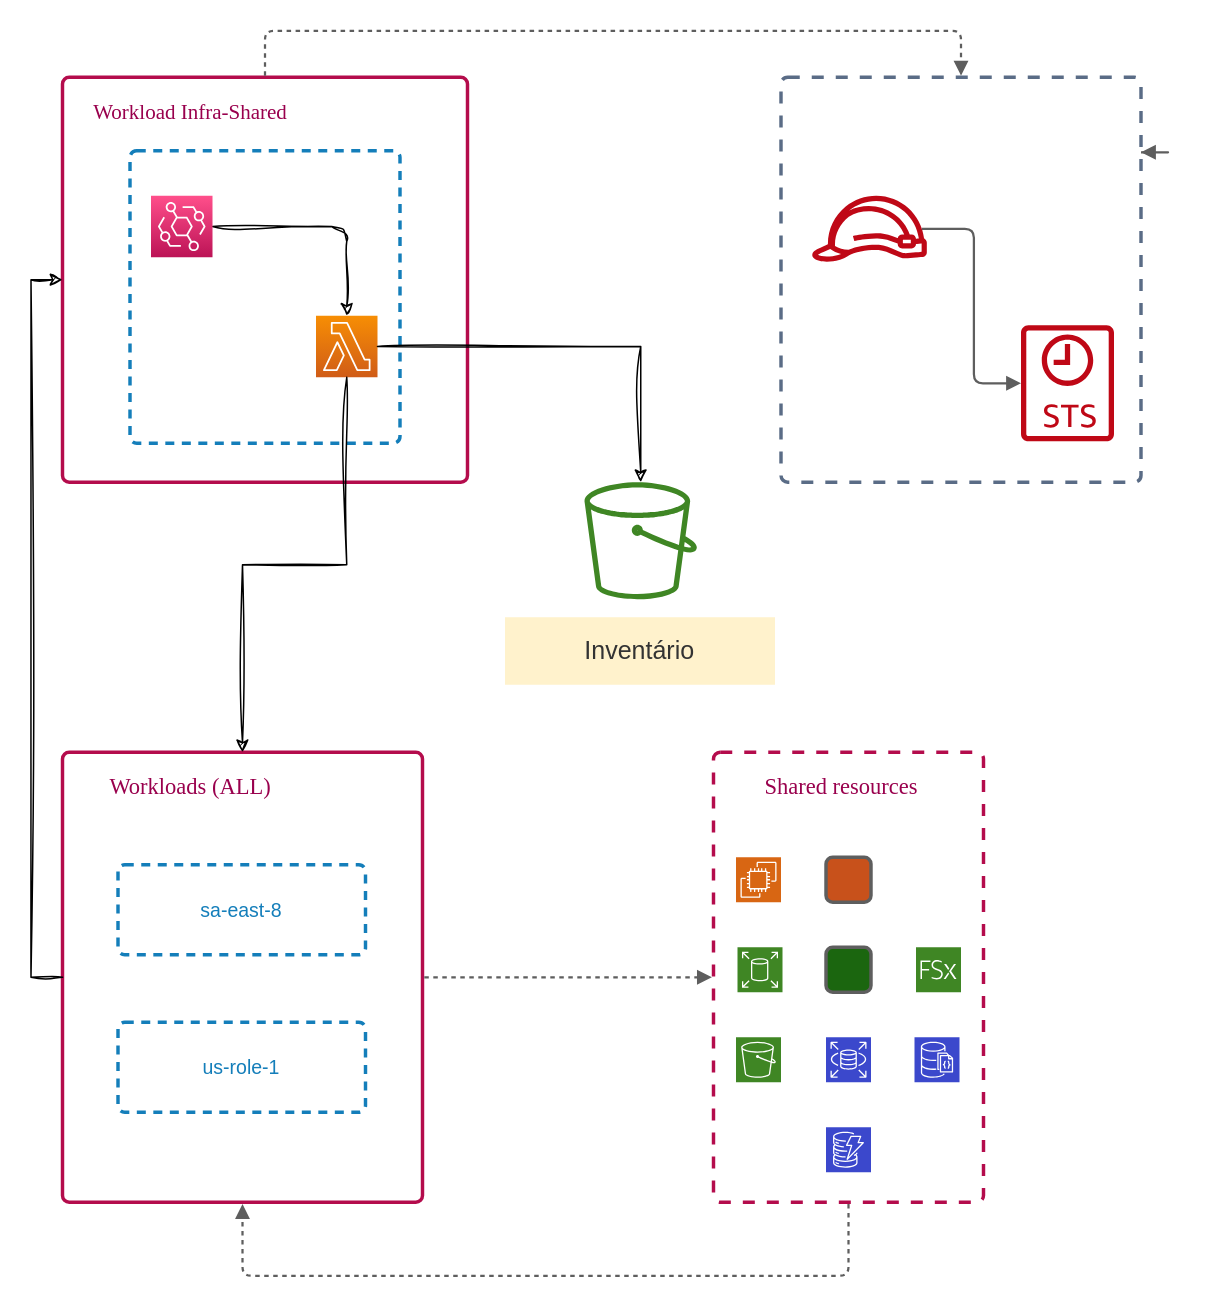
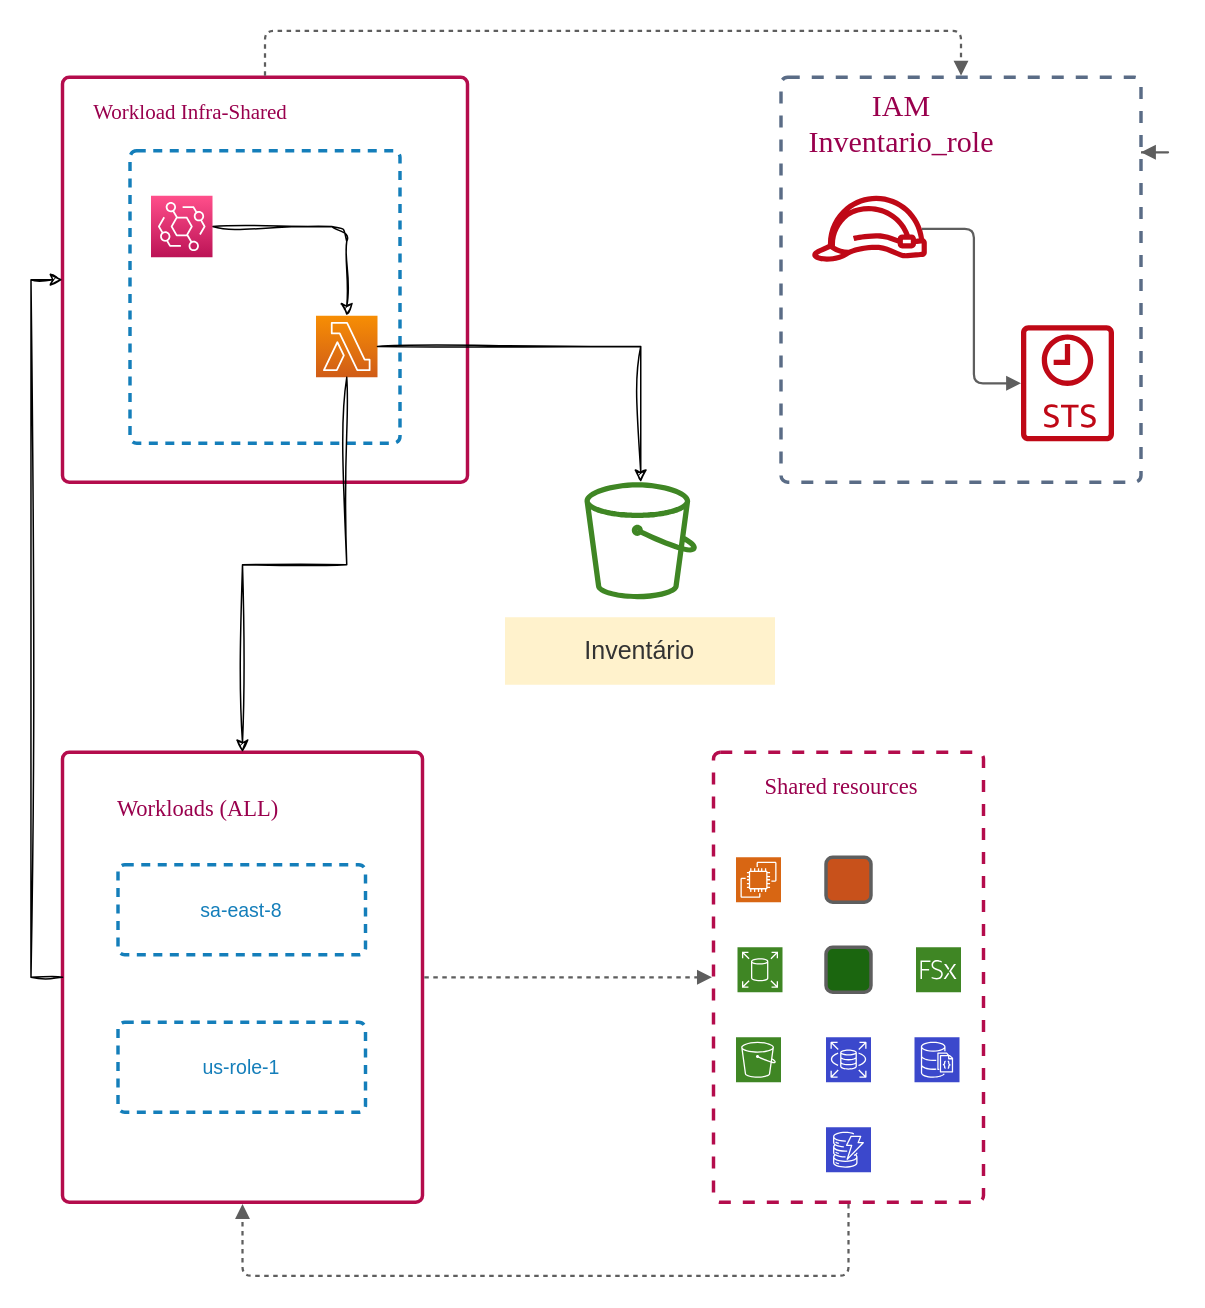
+ <mxCell id="13" value="&lt;font color=&quot;#99004d&quot; style=&quot;&quot;&gt;&lt;font style=&quot;font-size: 20px;&quot;&gt;IAM&lt;/font&gt;&lt;br&gt;&lt;font style=&quot;font-size: 20px;&quot;&gt;Inventario_role&lt;/font&gt;&lt;/font&gt;" style="text;html=1;align=center;verticalAlign=middle;resizable=0;points=[];autosize=1;strokeColor=none;fillColor=none;fontSize=20;fontFamily=Architects Daughter;" vertex="1" parent="12"><mxGeometry width="160" height="60" as="geometry" /></mxCell>
- <mxCell id="9" value="&lt;font color=&quot;#99004d&quot; style=&quot;font-size: 15px;&quot;&gt;Workloads (ALL)&lt;/font&gt;" style="text;html=1;align=center;verticalAlign=middle;resizable=0;points=[];autosize=1;strokeColor=none;fillColor=none;fontSize=20;fontFamily=Architects Daughter;" vertex="1" parent="8"><mxGeometry x="15" width="140" height="40" as="geometry" /></mxCell>
+ <mxCell id="9" value="&lt;font color=&quot;#99004d&quot; style=&quot;font-size: 15px;&quot;&gt;Workloads (ALL)&lt;/font&gt;" style="text;html=1;align=center;verticalAlign=middle;resizable=0;points=[];autosize=1;strokeColor=none;fillColor=none;fontSize=20;fontFamily=Architects Daughter;" vertex="1" parent="8"><mxGeometry x="20" y="15" width="140" height="40" as="geometry" /></mxCell>
